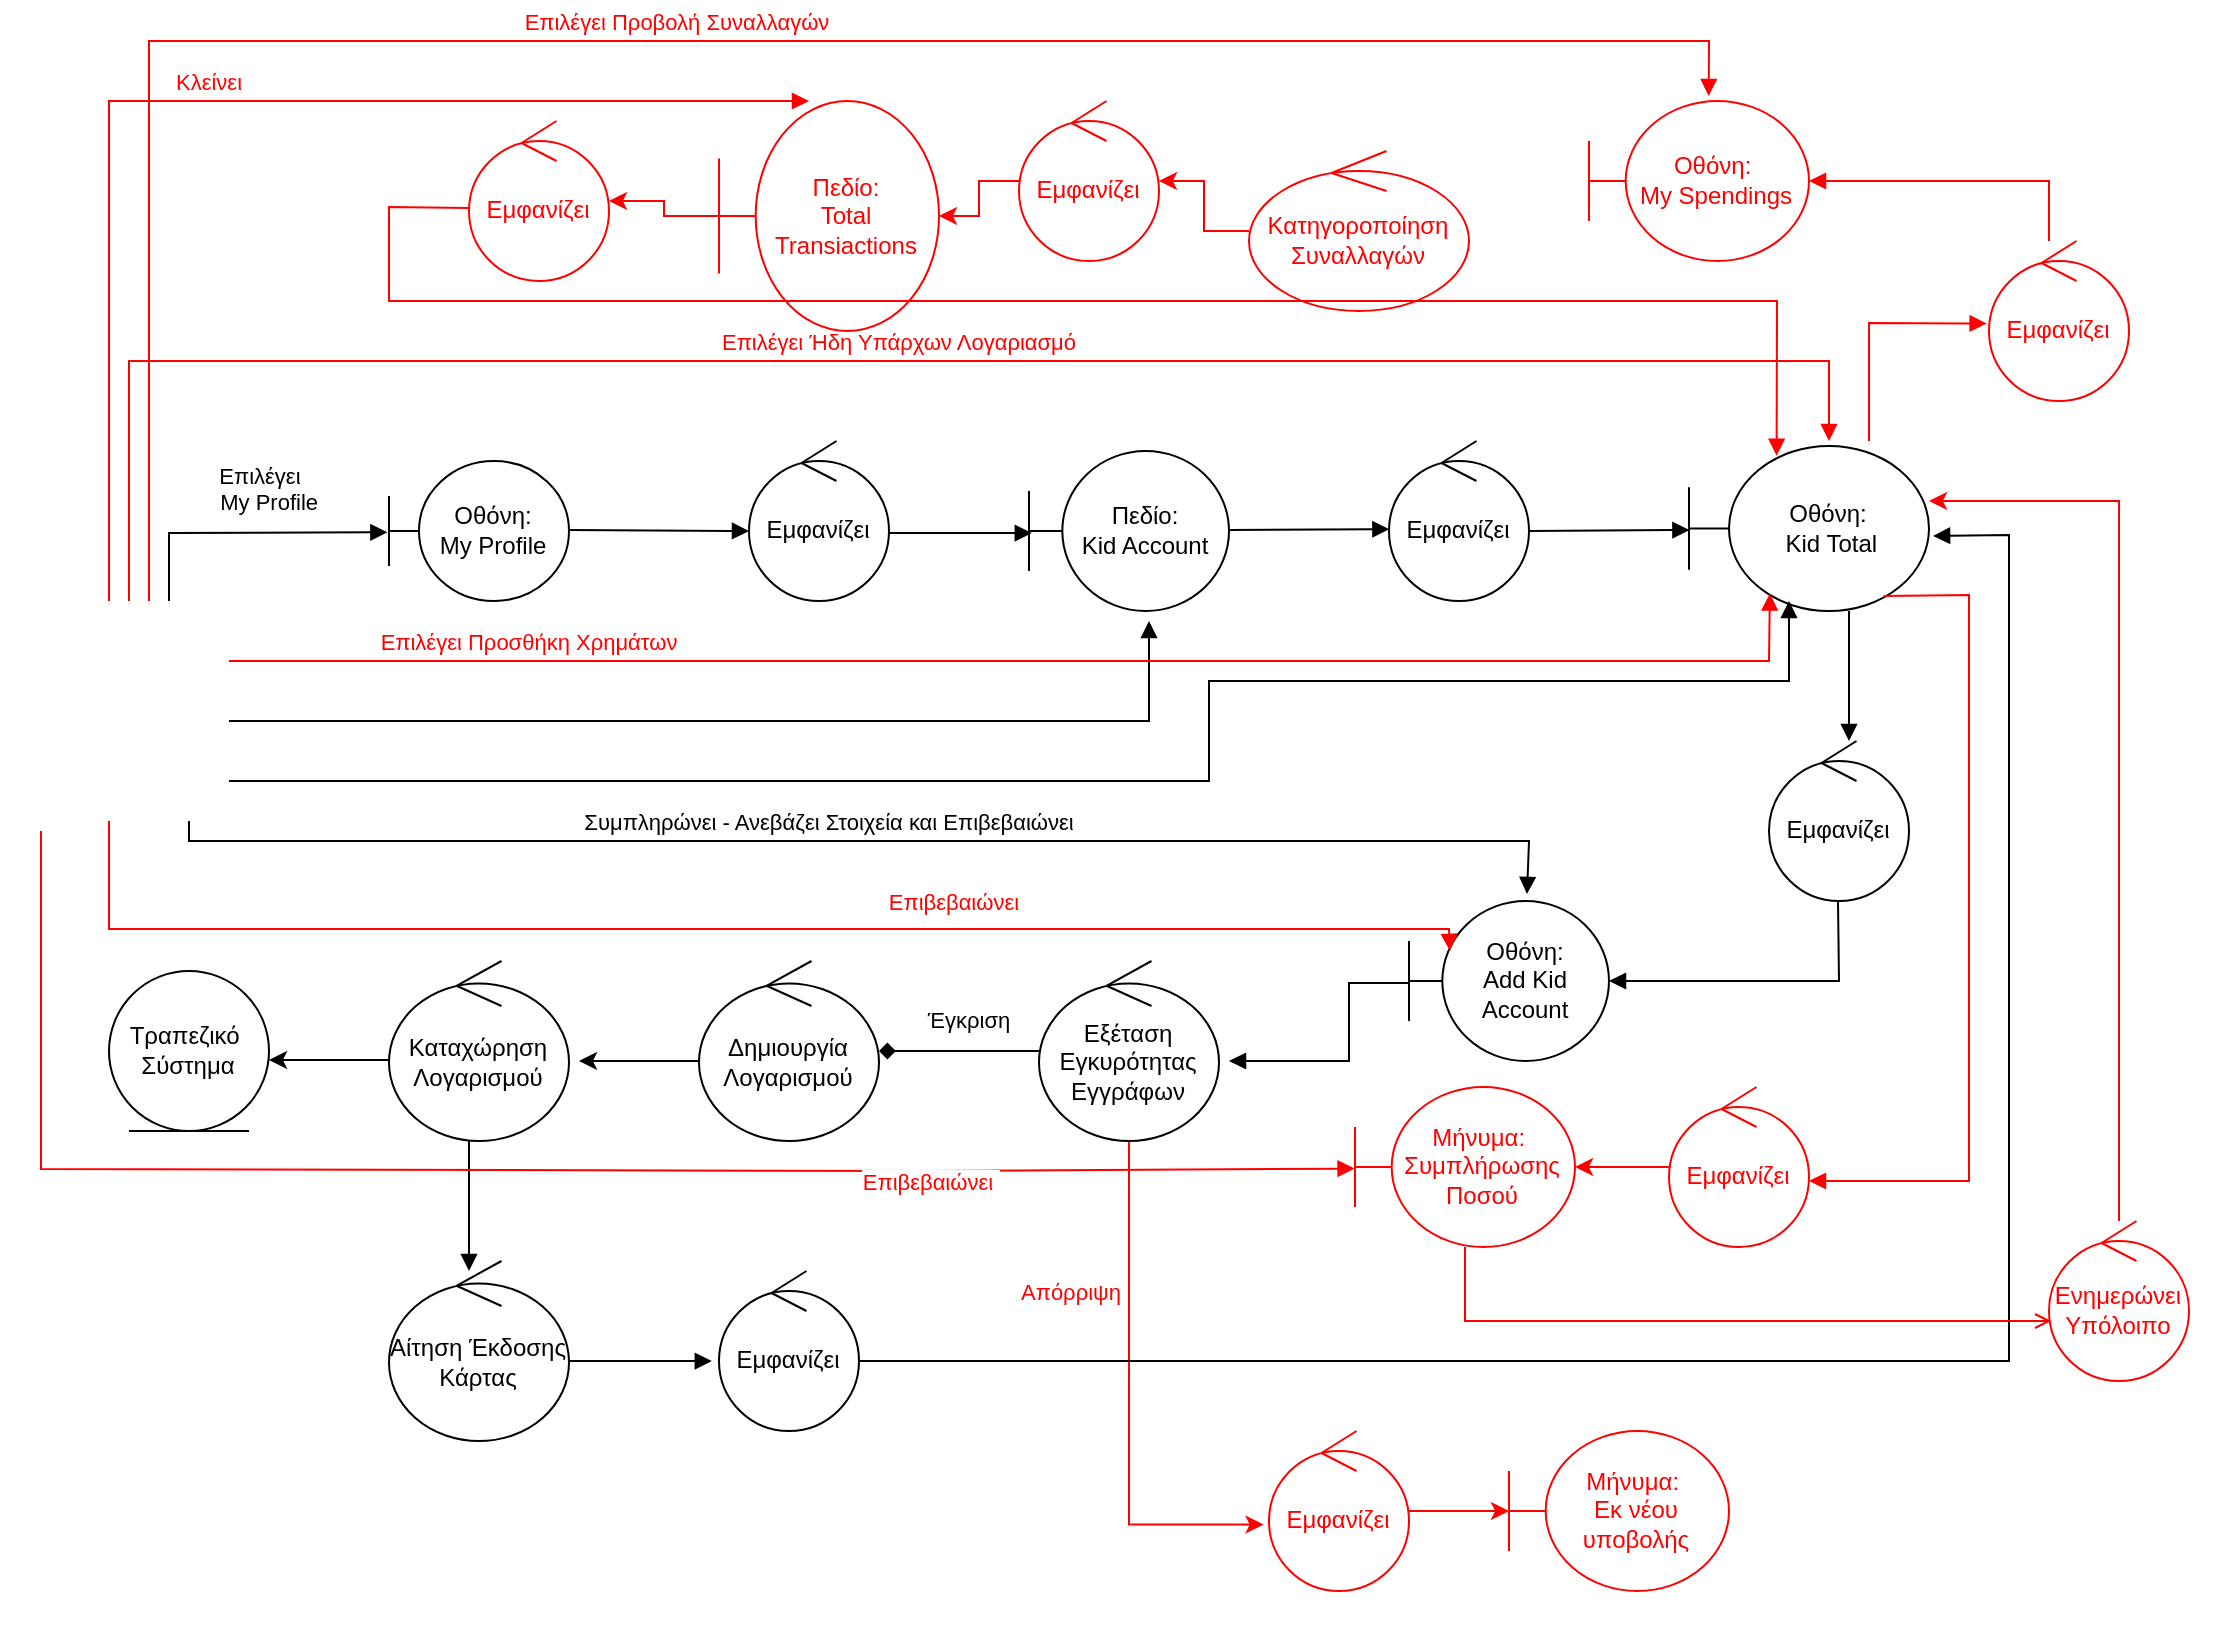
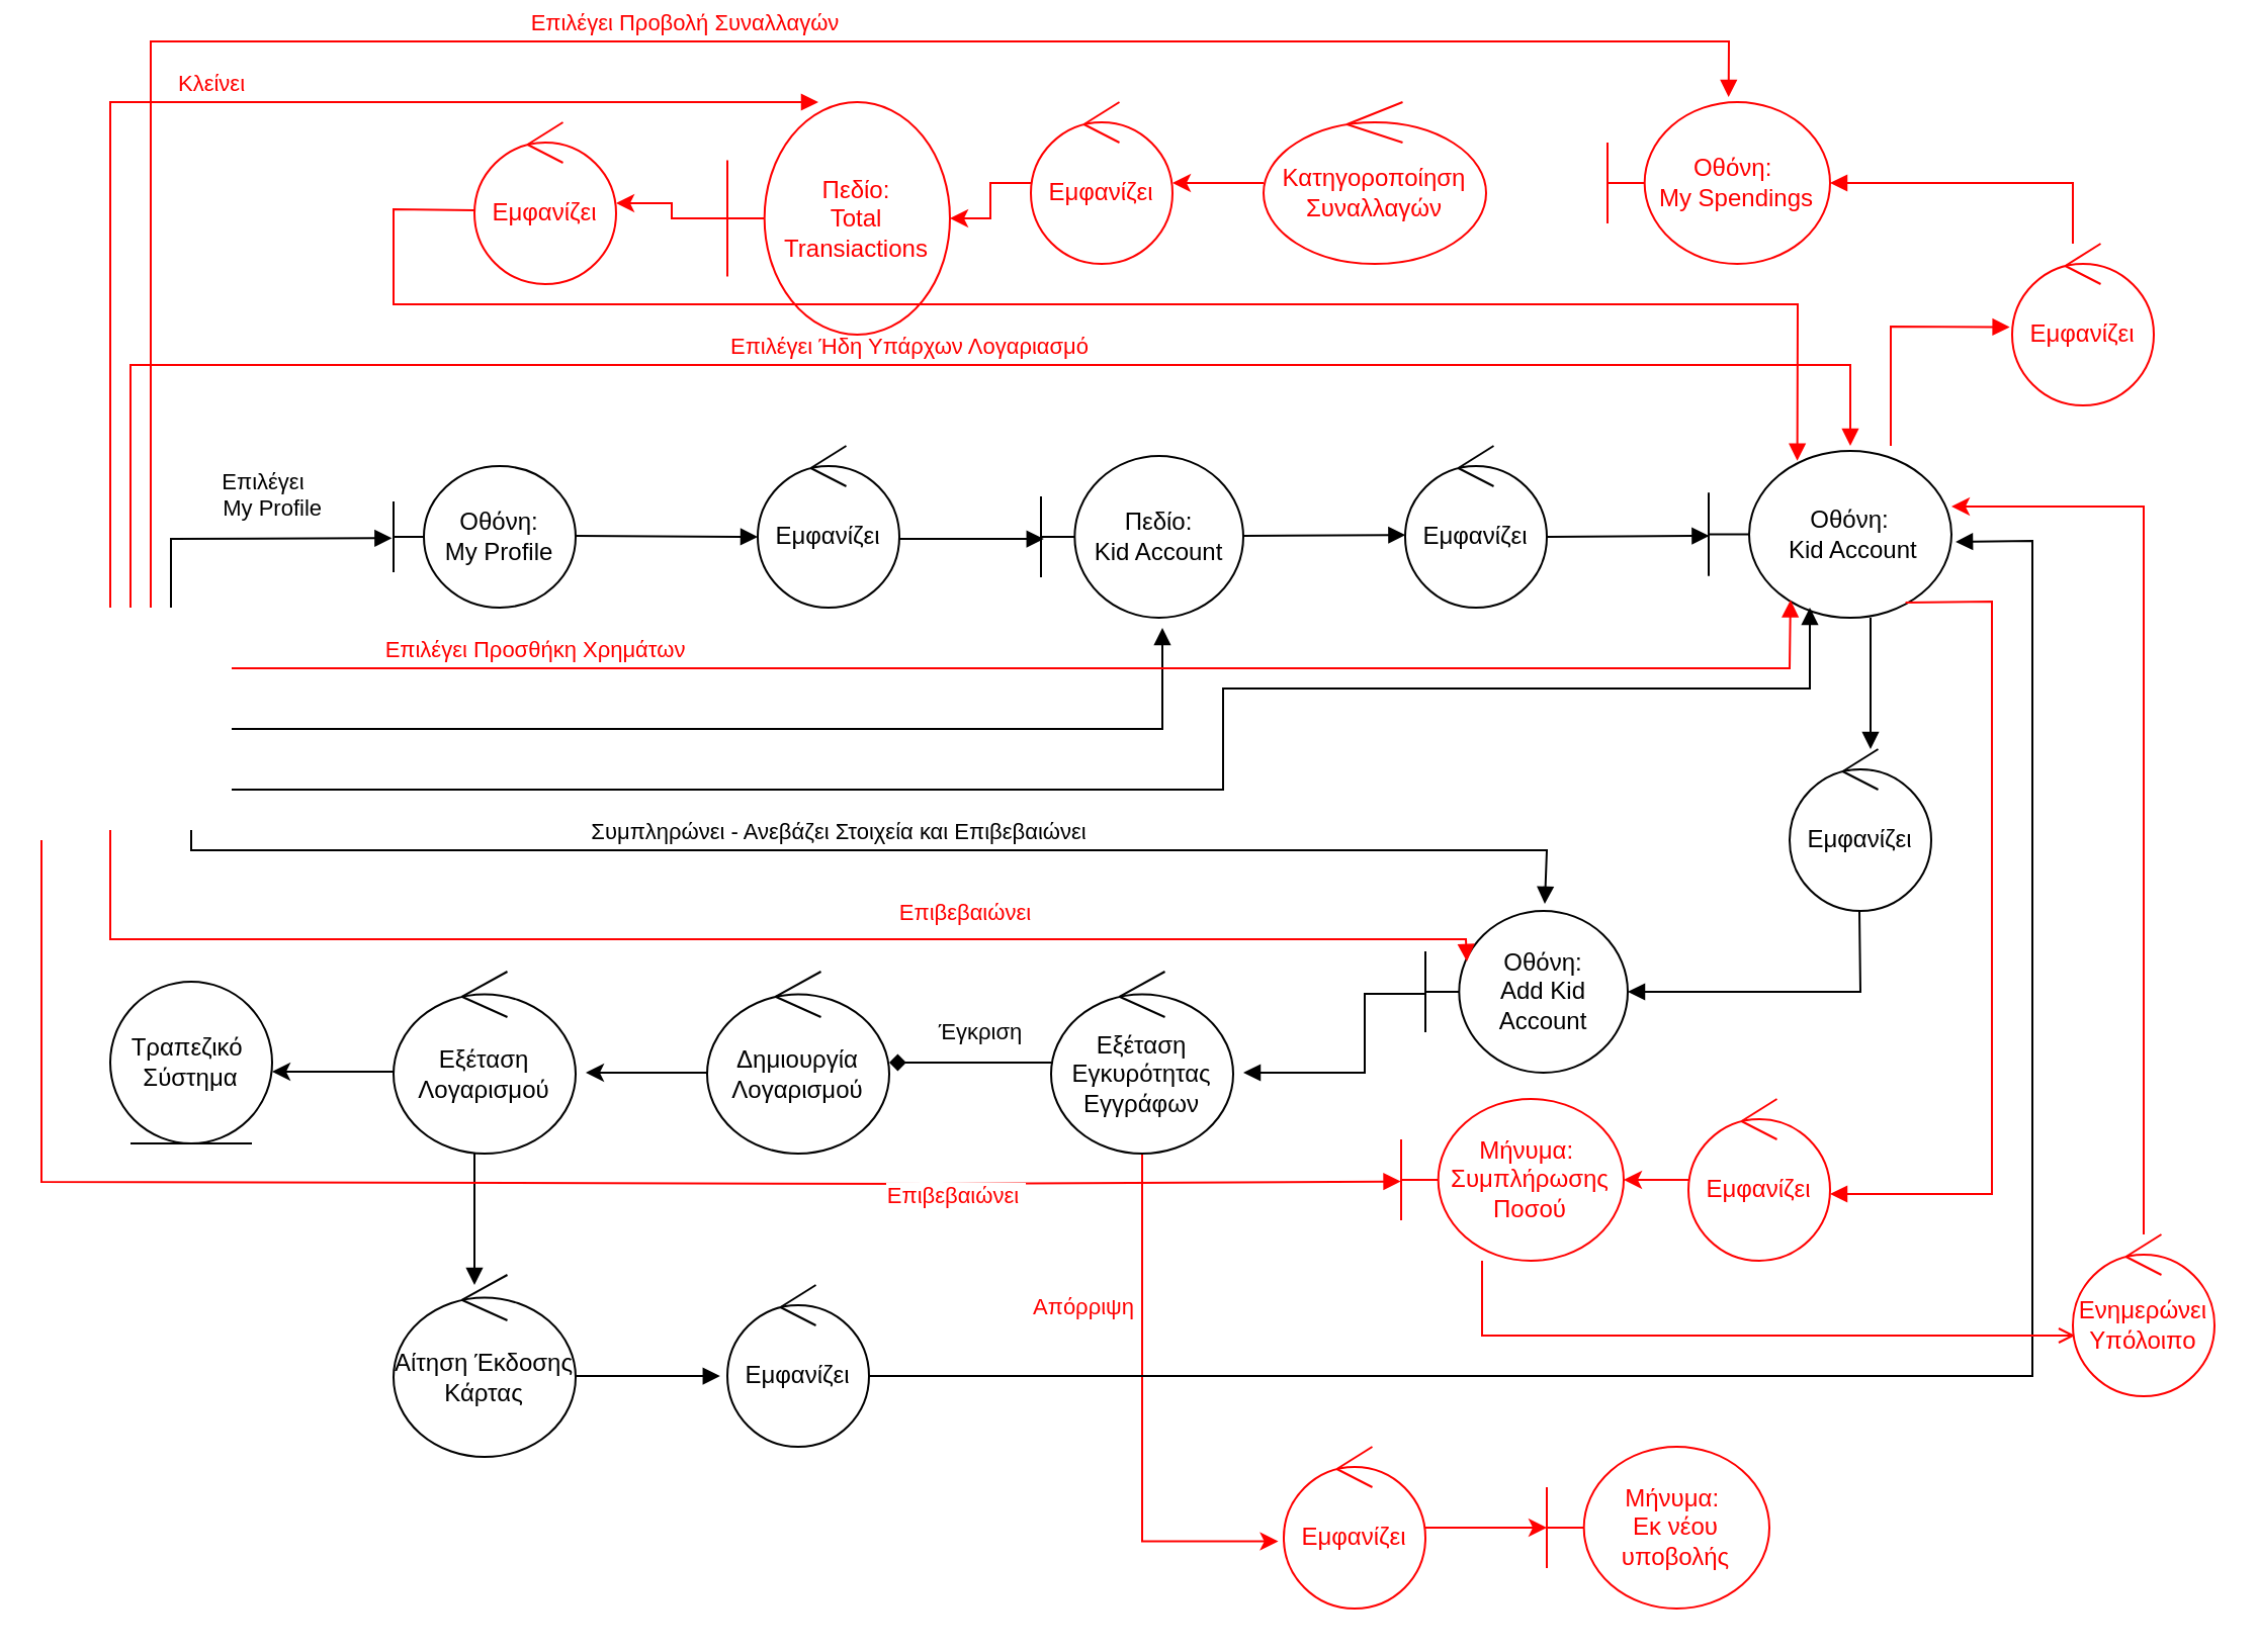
- <mxCell id="42" value="&lt;font color=&quot;#ff0000&quot;&gt;Κατηγοροποίηση&lt;br&gt;Συναλλαγών&lt;br&gt;&lt;/font&gt;" style="ellipse;shape=umlControl;whiteSpace=wrap;html=1;strokeColor=#FF0000;" parent="1" vertex="1"><mxGeometry x="624" y="75" width="110" height="80" as="geometry" /></mxCell>
+ <mxCell id="42" value="&lt;font color=&quot;#ff0000&quot;&gt;Κατηγοροποίηση&lt;br&gt;Συναλλαγών&lt;br&gt;&lt;/font&gt;" style="ellipse;shape=umlControl;whiteSpace=wrap;html=1;strokeColor=#FF0000;" parent="1" vertex="1"><mxGeometry x="624" y="50" width="110" height="80" as="geometry" /></mxCell>
- <mxCell id="11" value="Οθόνη:&lt;br&gt;&amp;nbsp;Kid Total" style="shape=umlBoundary;whiteSpace=wrap;html=1;" parent="1" vertex="1"><mxGeometry x="844" y="222.5" width="120" height="82.5" as="geometry" /></mxCell>
+ <mxCell id="11" value="Οθόνη:&lt;br&gt;&amp;nbsp;Kid Account" style="shape=umlBoundary;whiteSpace=wrap;html=1;" parent="1" vertex="1"><mxGeometry x="844" y="222.5" width="120" height="82.5" as="geometry" /></mxCell>
- <mxCell id="26" value="Καταχώρηση&lt;br&gt;Λογαρισμού" style="ellipse;shape=umlControl;whiteSpace=wrap;html=1;" parent="1" vertex="1"><mxGeometry x="194" y="480" width="90" height="90" as="geometry" /></mxCell>
+ <mxCell id="26" value="Εξέταση&lt;br&gt;Λογαρισμού" style="ellipse;shape=umlControl;whiteSpace=wrap;html=1;" parent="1" vertex="1"><mxGeometry x="194" y="480" width="90" height="90" as="geometry" /></mxCell>
- <mxCell id="60" value="Μήνυμα:&amp;nbsp;&lt;br&gt;Συμπλήρωσης Ποσού" style="shape=umlBoundary;whiteSpace=wrap;html=1;fontColor=#FF0000;strokeColor=#FF0000;" vertex="1" parent="1"><mxGeometry x="677" y="543" width="110" height="80" as="geometry" /></mxCell>
+ <mxCell id="60" value="Μήνυμα:&amp;nbsp;&lt;br&gt;Συμπλήρωσης Ποσού" style="shape=umlBoundary;whiteSpace=wrap;html=1;fontColor=#FF0000;strokeColor=#FF0000;" vertex="1" parent="1"><mxGeometry x="692" y="543" width="110" height="80" as="geometry" /></mxCell>
- <mxCell id="54" value="Μήνυμα:&amp;nbsp;&lt;br&gt;Εκ νέου υποβολής" style="shape=umlBoundary;whiteSpace=wrap;html=1;fontColor=#FF0000;strokeColor=#FF0000;" parent="1" vertex="1"><mxGeometry x="754" y="715" width="110" height="80" as="geometry" /></mxCell>
+ <mxCell id="54" value="Μήνυμα:&amp;nbsp;&lt;br&gt;Εκ νέου υποβολής" style="shape=umlBoundary;whiteSpace=wrap;html=1;fontColor=#FF0000;strokeColor=#FF0000;" parent="1" vertex="1"><mxGeometry x="764" y="715" width="110" height="80" as="geometry" /></mxCell>
